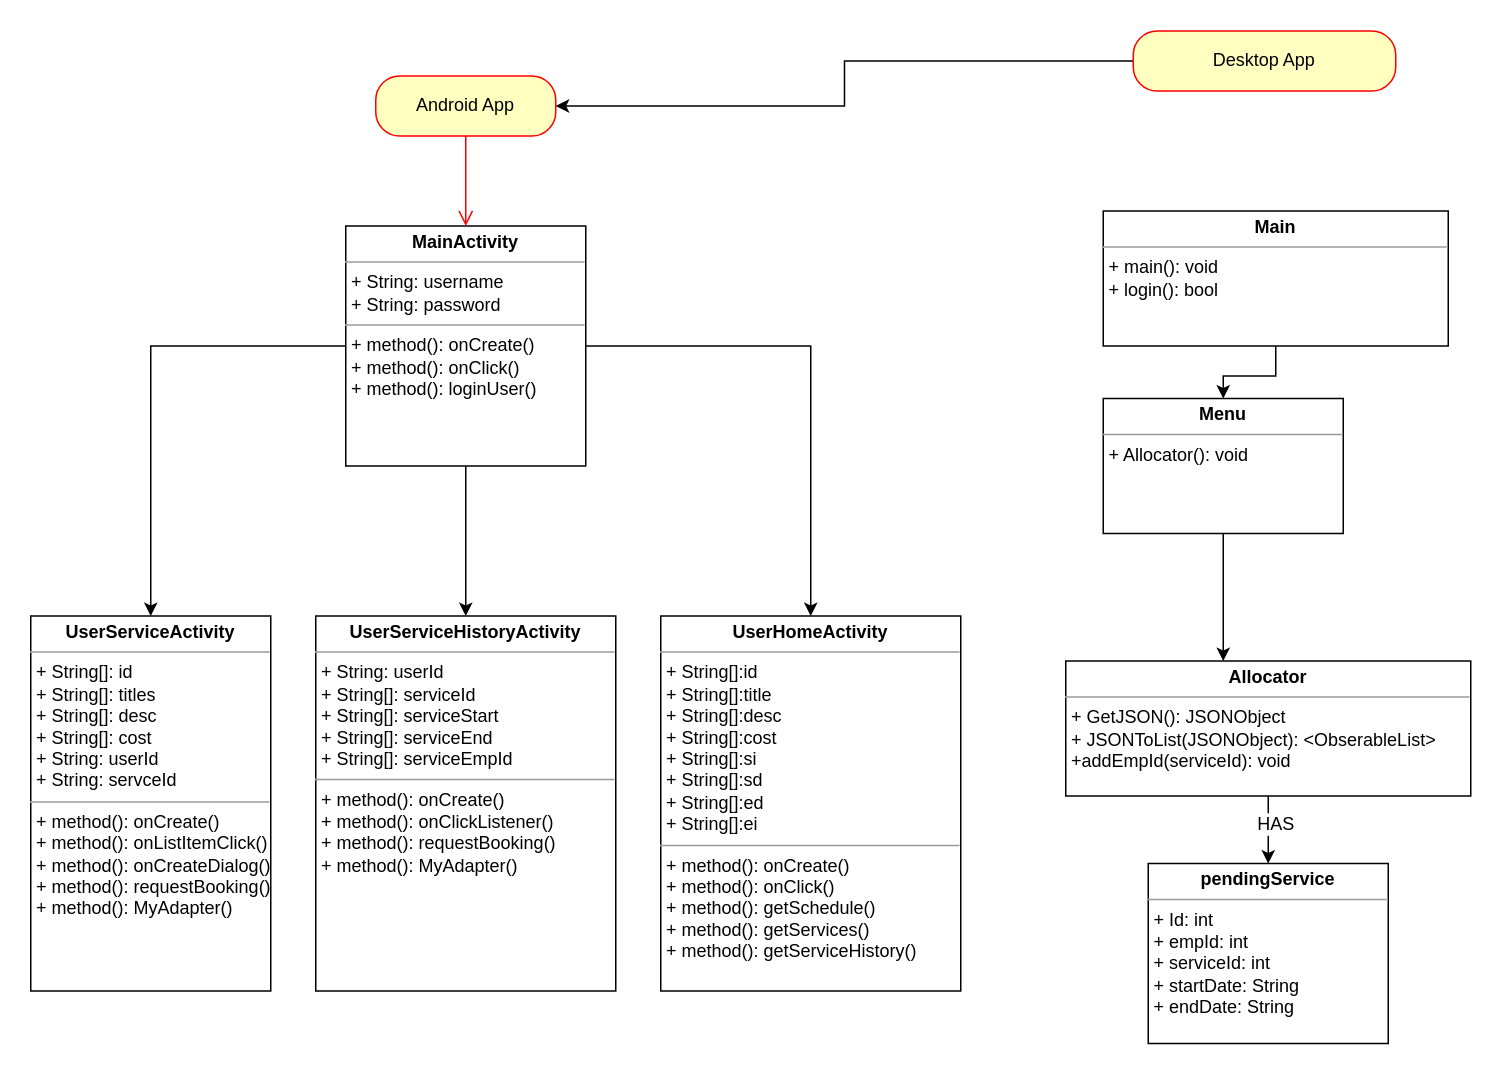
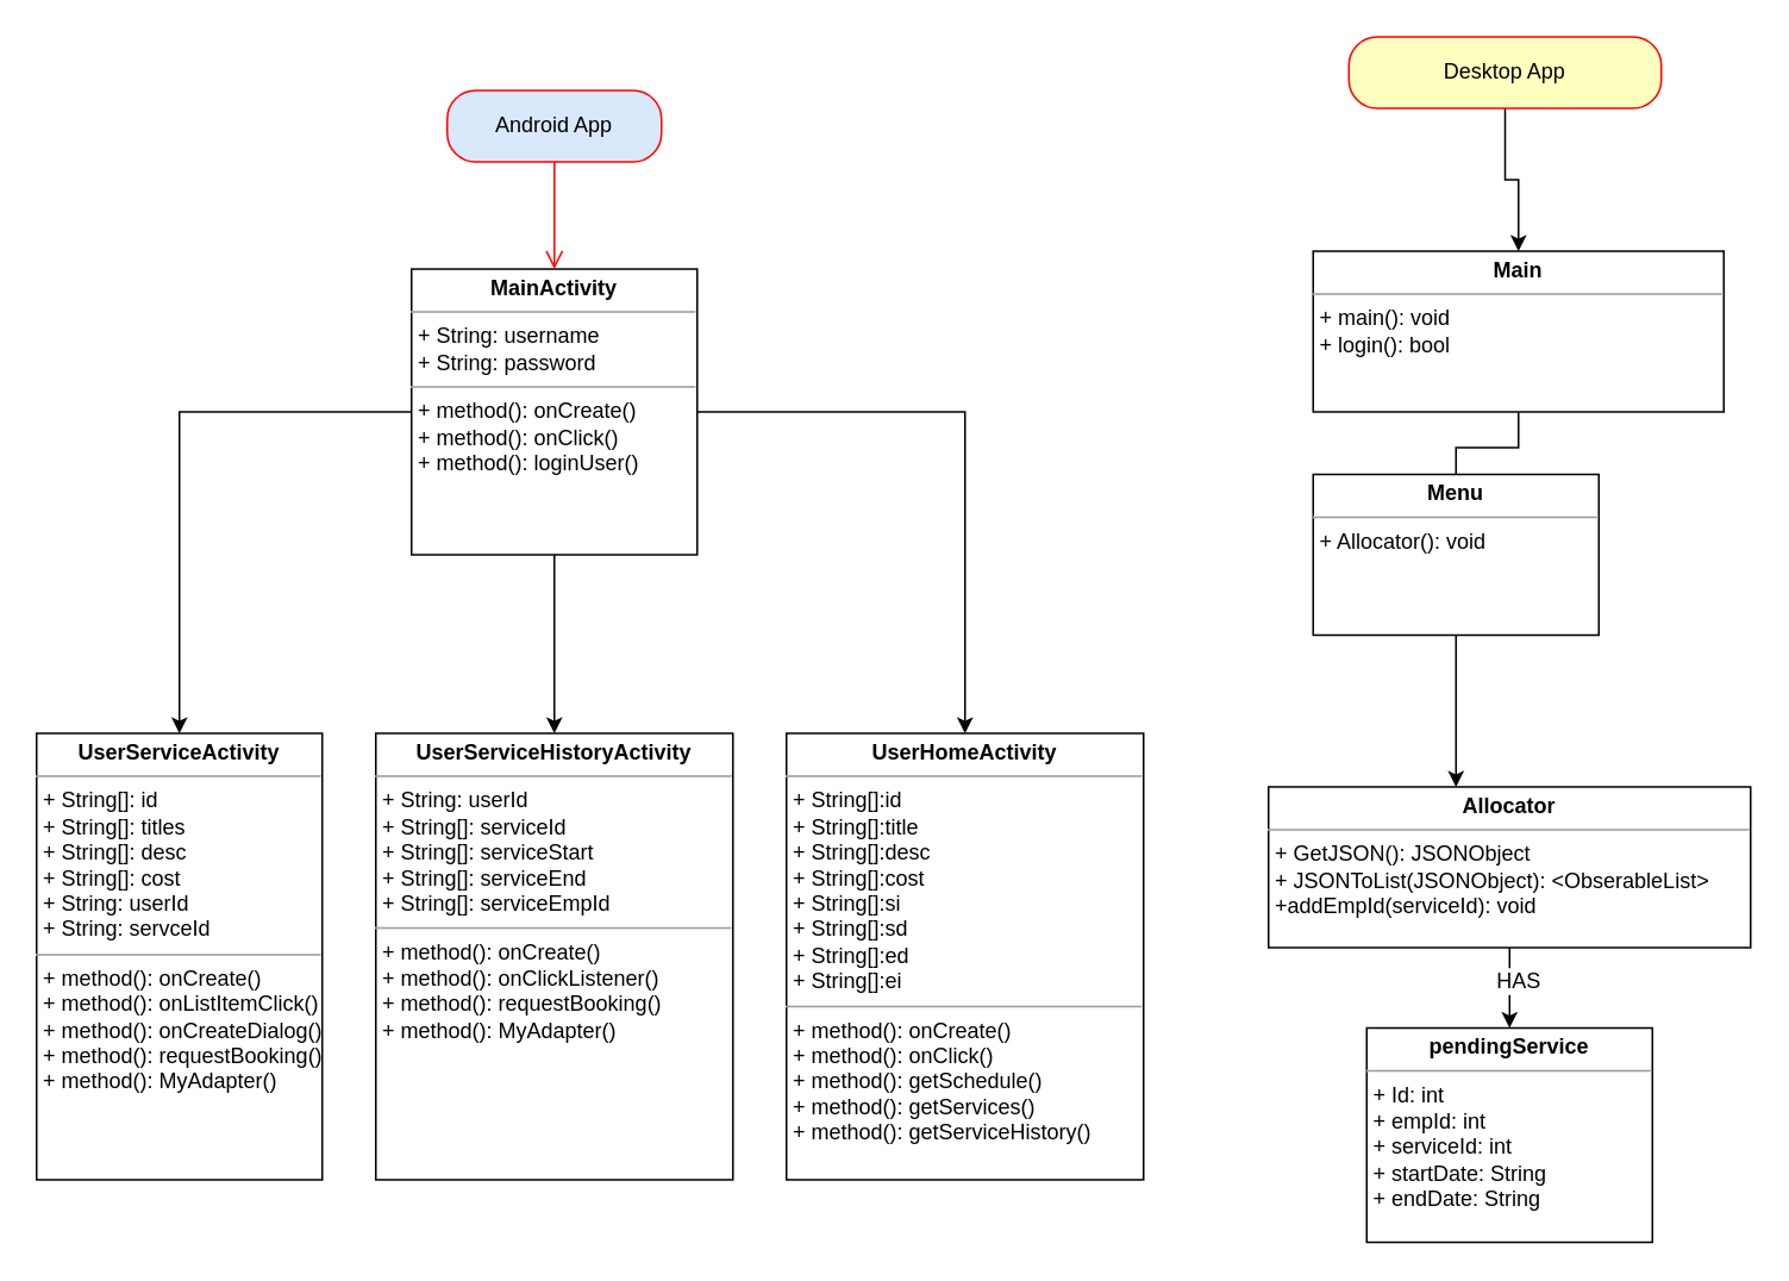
- <mxCell id="19" value="" style="edgeStyle=orthogonalEdgeStyle;rounded=0;orthogonalLoop=1;jettySize=auto;html=1;" edge="1" parent="1" source="20" target="17"><mxGeometry relative="1" as="geometry" /></mxCell>
+ <mxCell id="19" value="" style="edgeStyle=orthogonalEdgeStyle;rounded=0;orthogonalLoop=1;jettySize=auto;html=1;" edge="1" parent="1" source="20" target="10"><mxGeometry relative="1" as="geometry" /></mxCell>
- <mxCell id="17" value="Android App" style="rounded=1;whiteSpace=wrap;html=1;arcSize=40;fontColor=#000000;fillColor=#ffffc0;strokeColor=#ff0000;" vertex="1" parent="1"><mxGeometry x="250" y="50" width="120" height="40" as="geometry" /></mxCell>
+ <mxCell id="17" value="Android App" style="rounded=1;whiteSpace=wrap;html=1;arcSize=40;fontColor=#000000;fillColor=#dae8fc;strokeColor=#ff0000;" vertex="1" parent="1"><mxGeometry x="250" y="50" width="120" height="40" as="geometry" /></mxCell>
- <mxCell id="9" value="" style="edgeStyle=orthogonalEdgeStyle;rounded=0;orthogonalLoop=1;jettySize=auto;html=1;" edge="1" parent="1" source="10" target="13"><mxGeometry relative="1" as="geometry" /></mxCell>
+ <mxCell id="9" value="" style="edgeStyle=orthogonalEdgeStyle;rounded=0;orthogonalLoop=1;jettySize=auto;html=1;endArrow=none;" edge="1" parent="1" source="10" target="13"><mxGeometry relative="1" as="geometry" /></mxCell>
